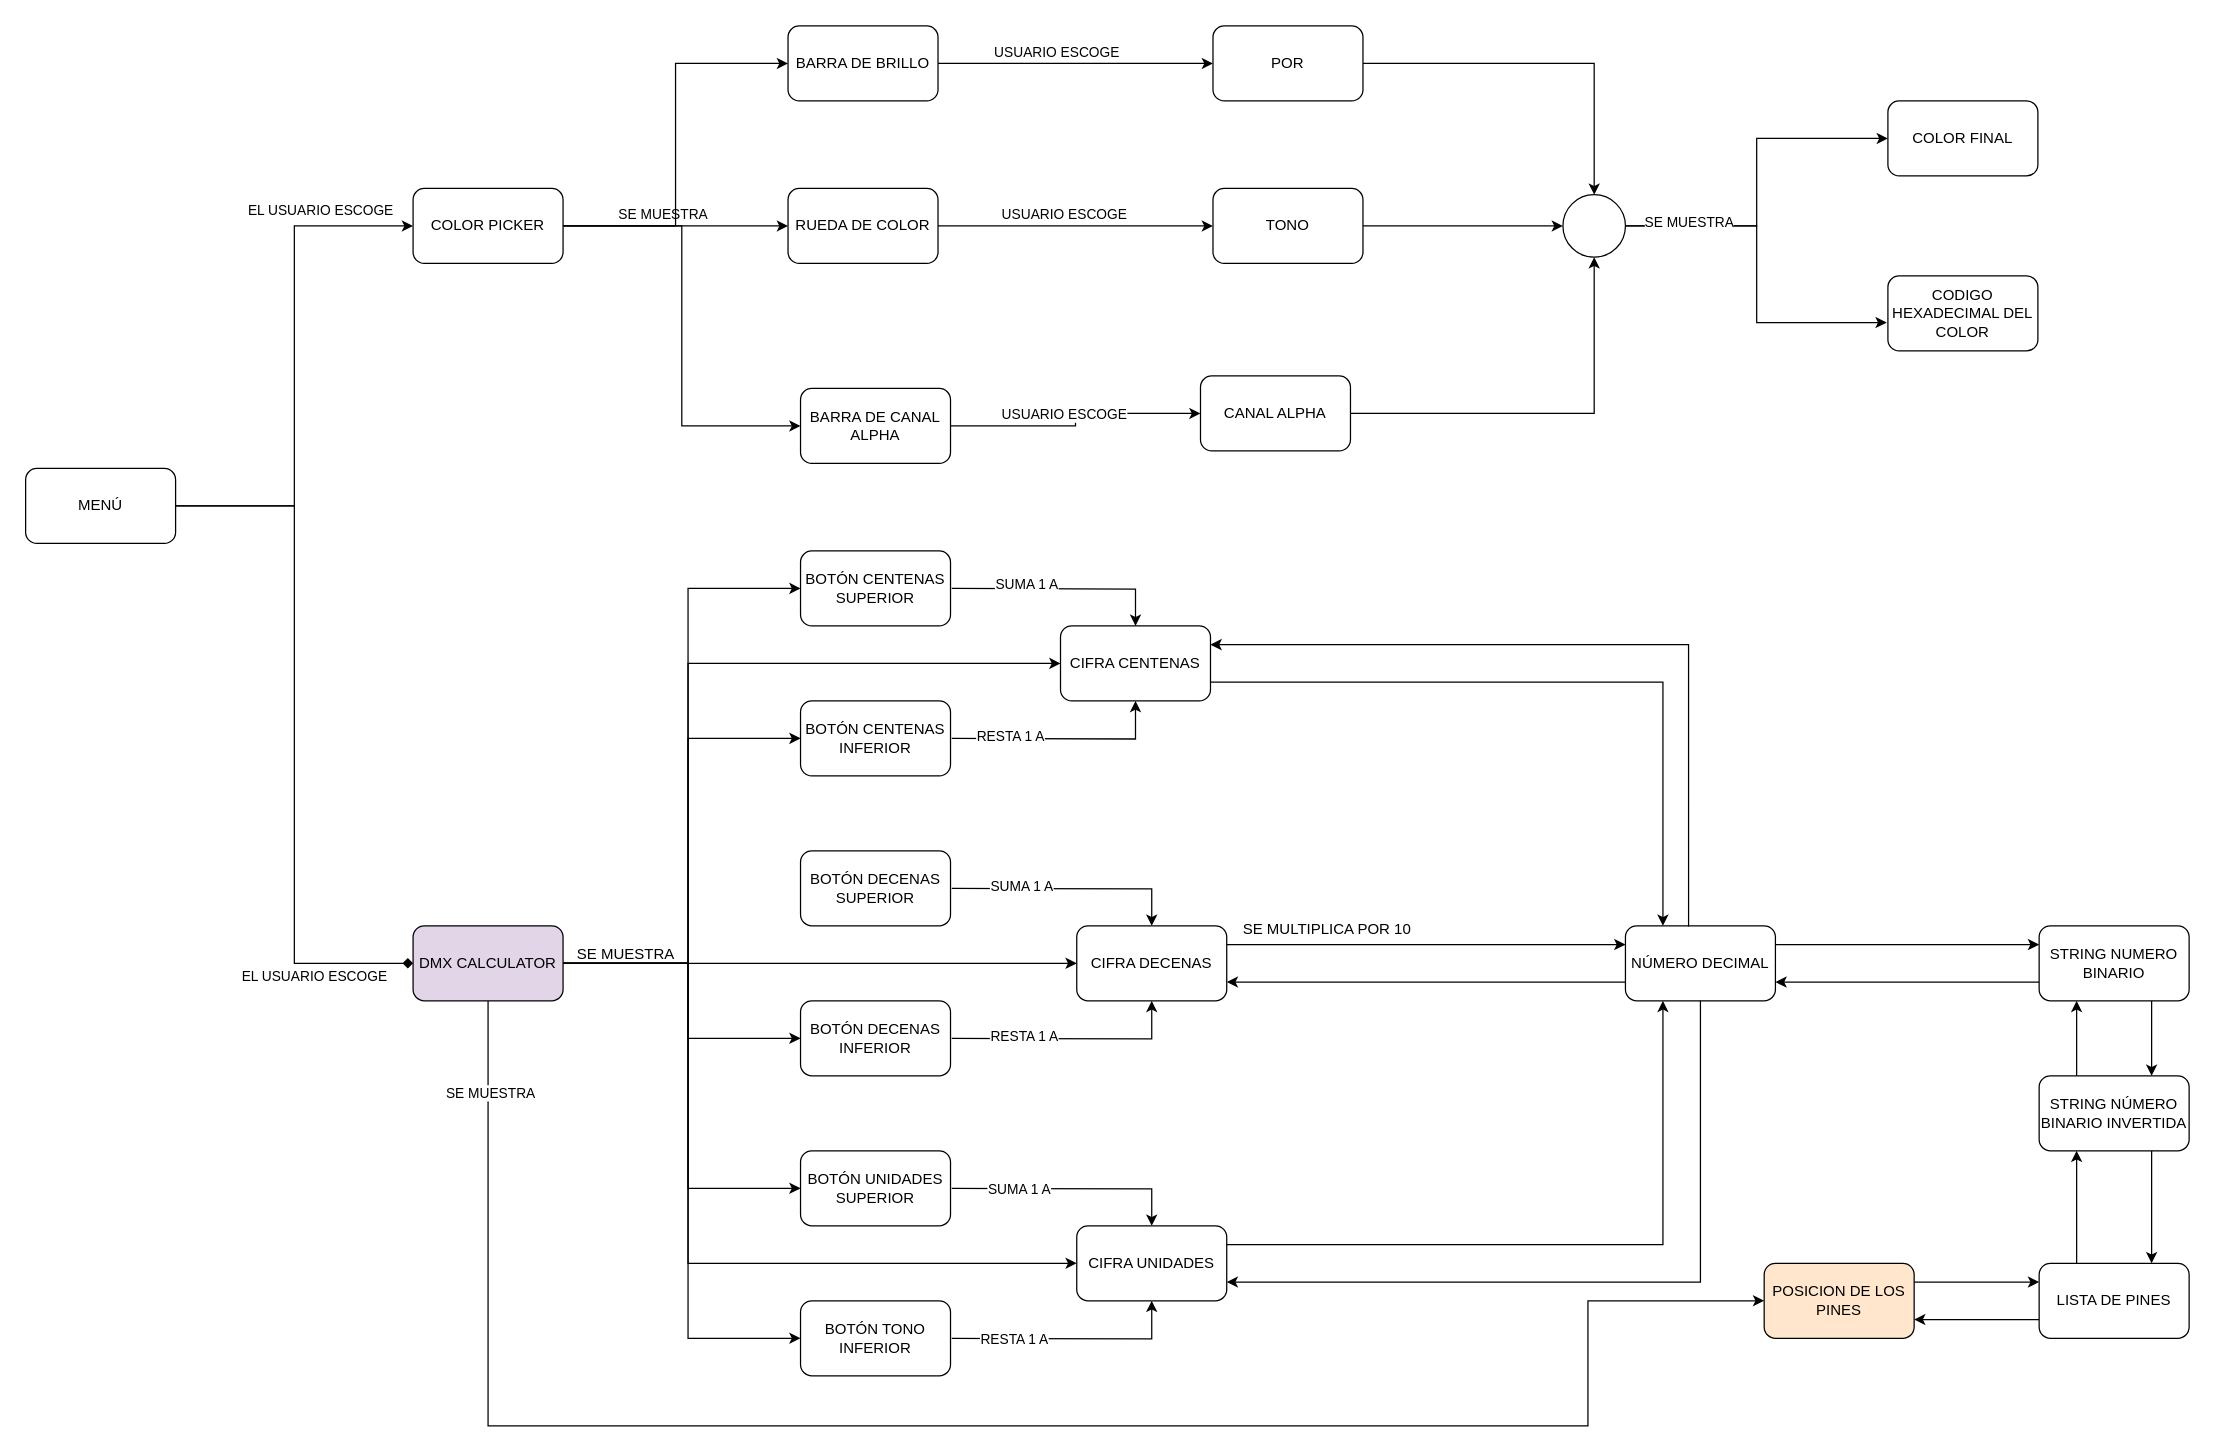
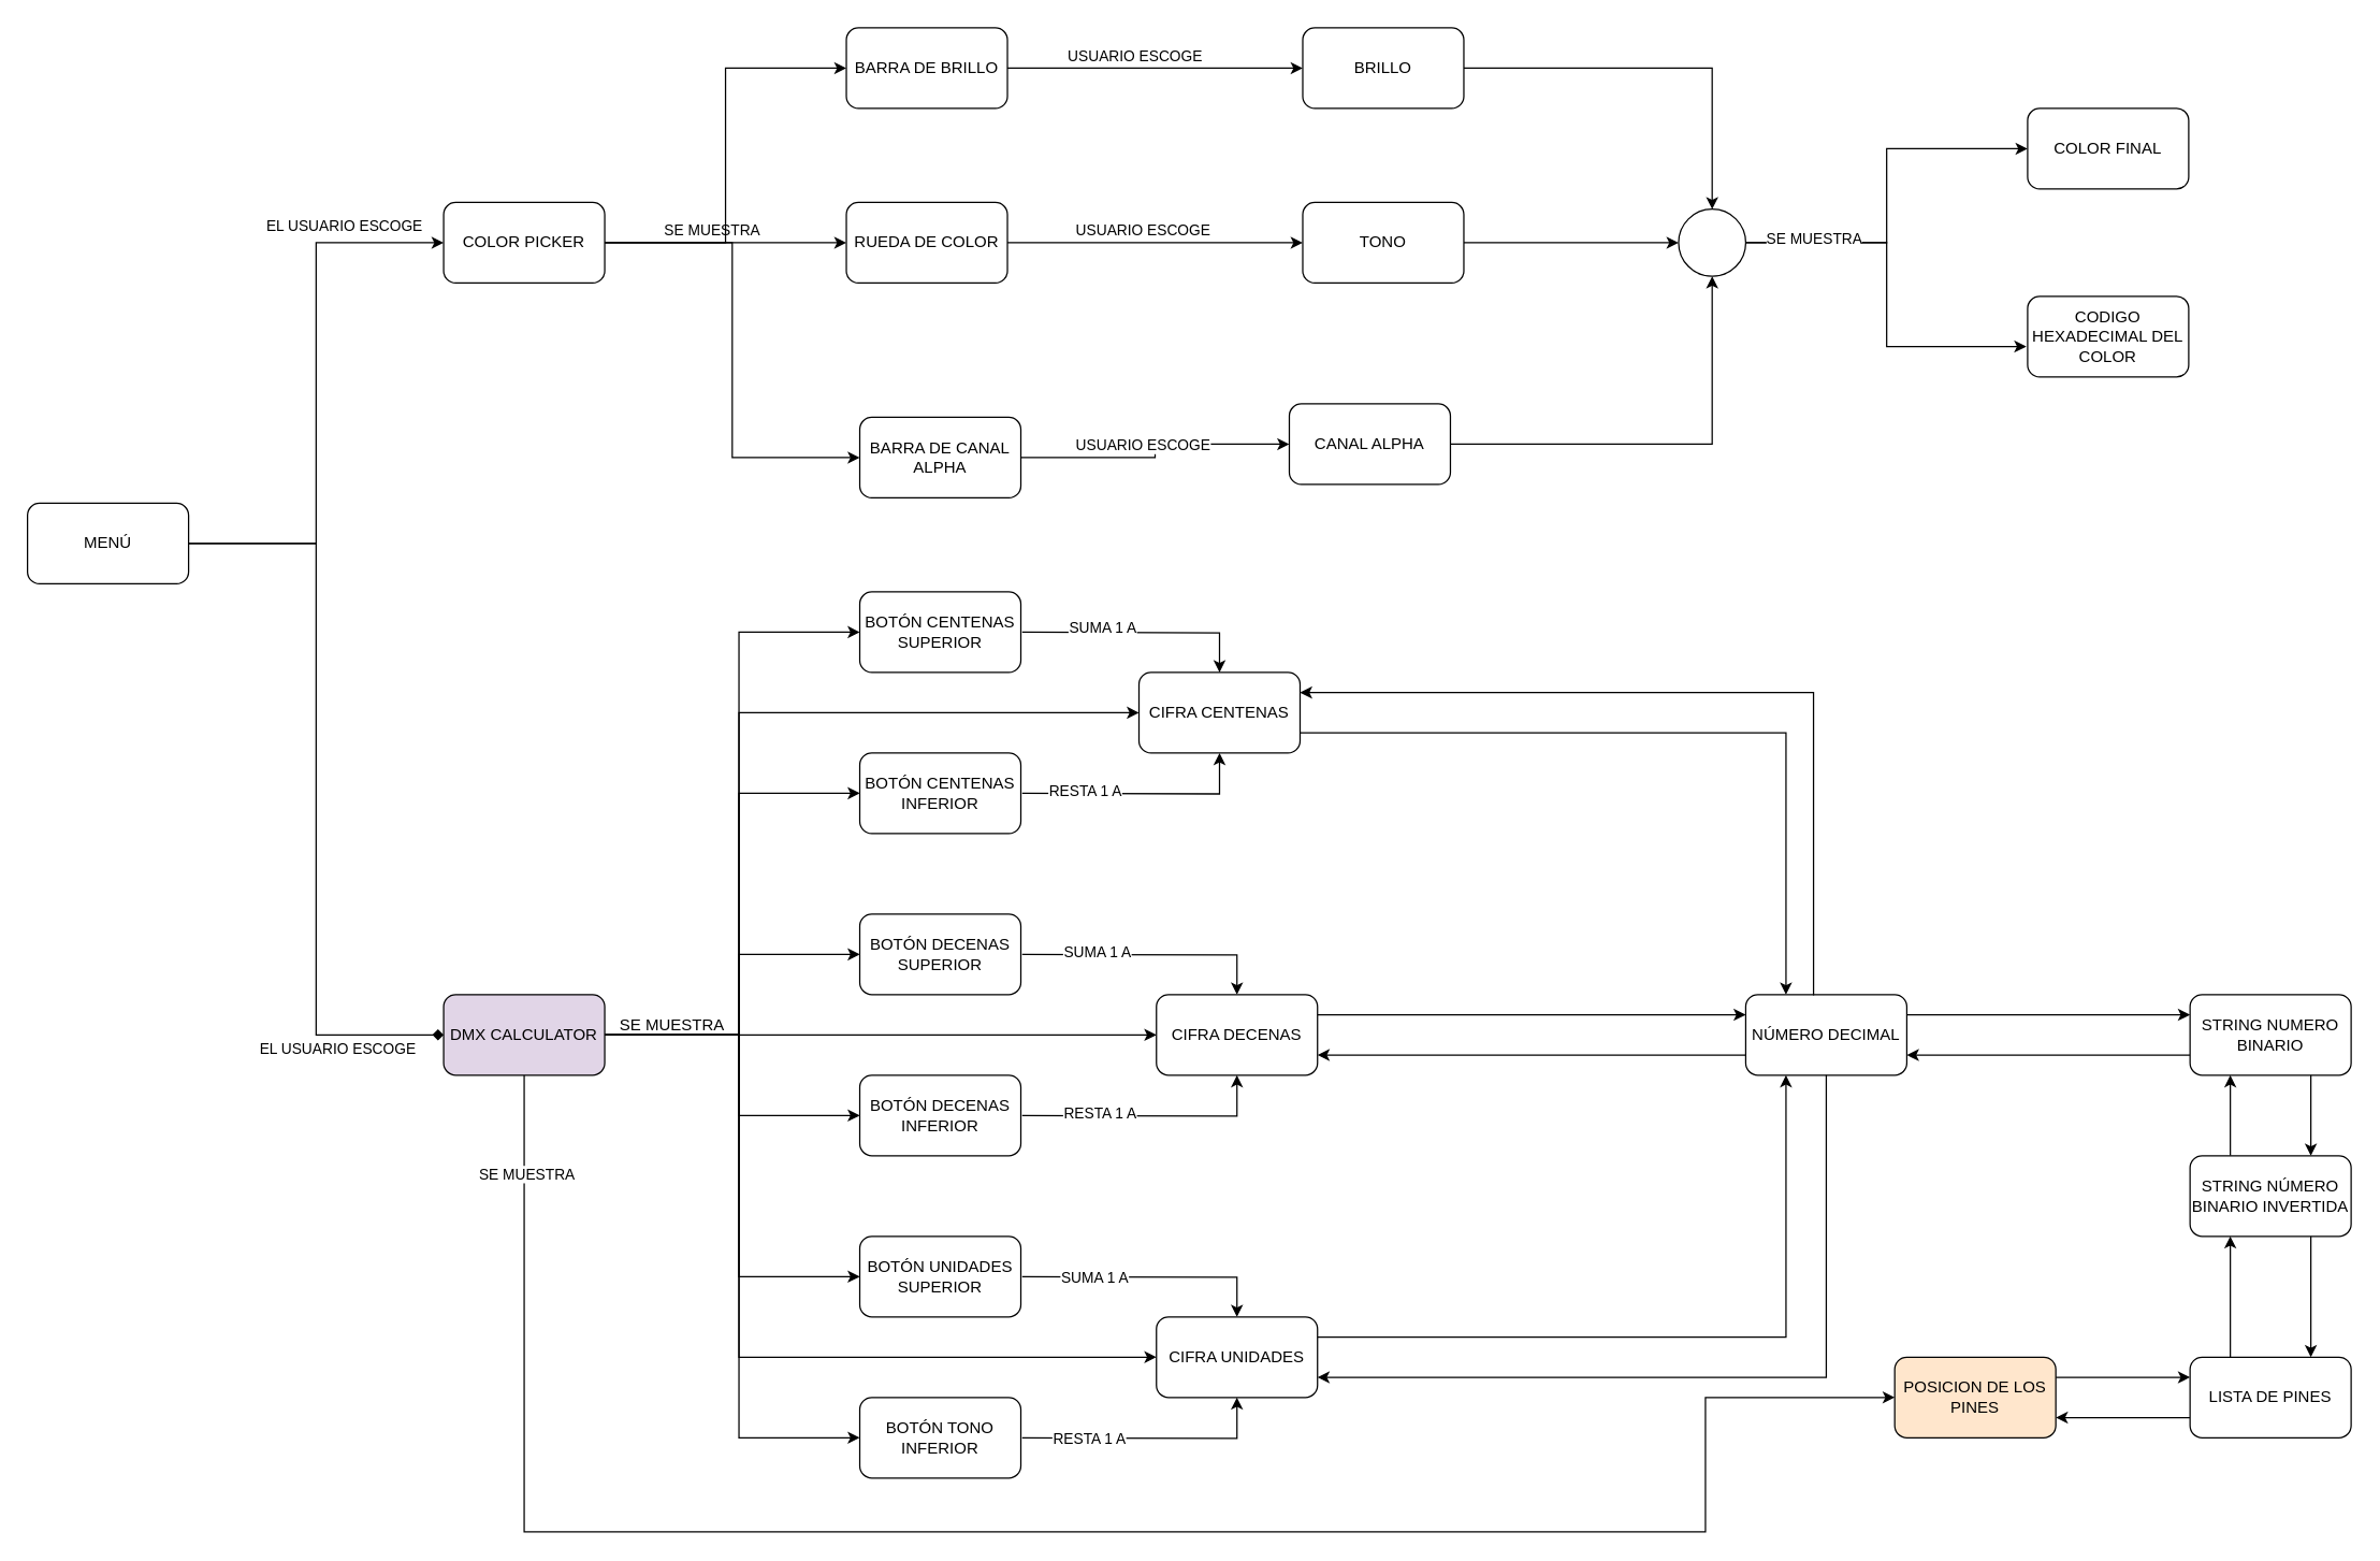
- <mxCell id="37" value="POR" style="rounded=1;whiteSpace=wrap;html=1;" parent="1" vertex="1"><mxGeometry x="970" y="20" width="120" height="60" as="geometry" /></mxCell>
+ <mxCell id="37" value="BRILLO" style="rounded=1;whiteSpace=wrap;html=1;" parent="1" vertex="1"><mxGeometry x="970" y="20" width="120" height="60" as="geometry" /></mxCell>
+ <mxCell id="14" style="edgeStyle=orthogonalEdgeStyle;rounded=0;orthogonalLoop=1;jettySize=auto;html=1;exitX=1;exitY=0.5;exitDx=0;exitDy=0;entryX=0;entryY=0.5;entryDx=0;entryDy=0;" edge="1" parent="1" source="23" target="54"><mxGeometry relative="1" as="geometry"><Array as="points"><mxPoint x="550" y="770" /><mxPoint x="550" y="710" /></Array></mxGeometry></mxCell>
- <mxCell id="86" value="SE MULTIPLICA POR 10" style="text;html=1;align=center;verticalAlign=middle;resizable=0;points=[];autosize=1;strokeColor=none;fillColor=none;" vertex="1" parent="1"><mxGeometry x="981" y="728" width="160" height="30" as="geometry" /></mxCell>
